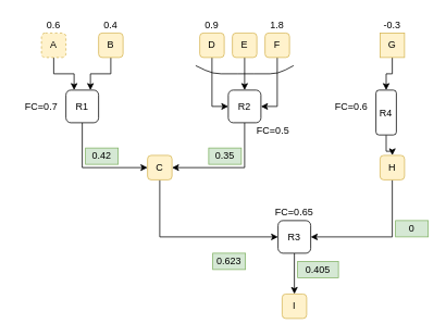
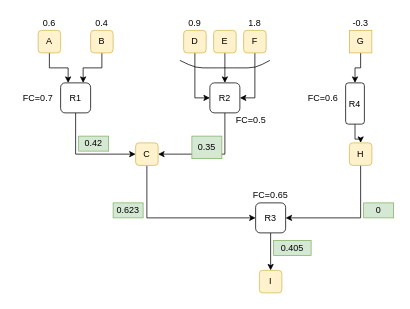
- <mxCell id="11" value="A" style="rounded=1;whiteSpace=wrap;html=1;fillColor=#fff2cc;strokeColor=#d6b656;dashed=1;" parent="1" vertex="1"><mxGeometry x="50" y="40" width="30" height="30" as="geometry" /></mxCell>
+ <mxCell id="11" value="A" style="rounded=1;whiteSpace=wrap;html=1;fillColor=#fff2cc;strokeColor=#d6b656;" parent="1" vertex="1"><mxGeometry x="50" y="40" width="30" height="30" as="geometry" /></mxCell>
- <mxCell id="38" value="0.35" style="text;html=1;align=center;verticalAlign=middle;whiteSpace=wrap;rounded=0;fillColor=#d5e8d4;strokeColor=#82b366;" parent="1" vertex="1"><mxGeometry x="255" y="181" width="40" height="20" as="geometry" /></mxCell>
+ <mxCell id="38" value="0.35" style="text;html=1;align=center;verticalAlign=middle;whiteSpace=wrap;rounded=0;fillColor=#d5e8d4;strokeColor=#82b366;" parent="1" vertex="1"><mxGeometry x="255" y="181" width="40" height="30" as="geometry" /></mxCell>
- <mxCell id="39" value="0.623" style="text;html=1;align=center;verticalAlign=middle;whiteSpace=wrap;rounded=0;fillColor=#d5e8d4;strokeColor=#82b366;" parent="1" vertex="1"><mxGeometry x="260" y="310" width="40" height="20" as="geometry" /></mxCell>
+ <mxCell id="39" value="0.623" style="text;html=1;align=center;verticalAlign=middle;whiteSpace=wrap;rounded=0;fillColor=#d5e8d4;strokeColor=#82b366;" parent="1" vertex="1"><mxGeometry x="150" y="270" width="40" height="20" as="geometry" /></mxCell>
